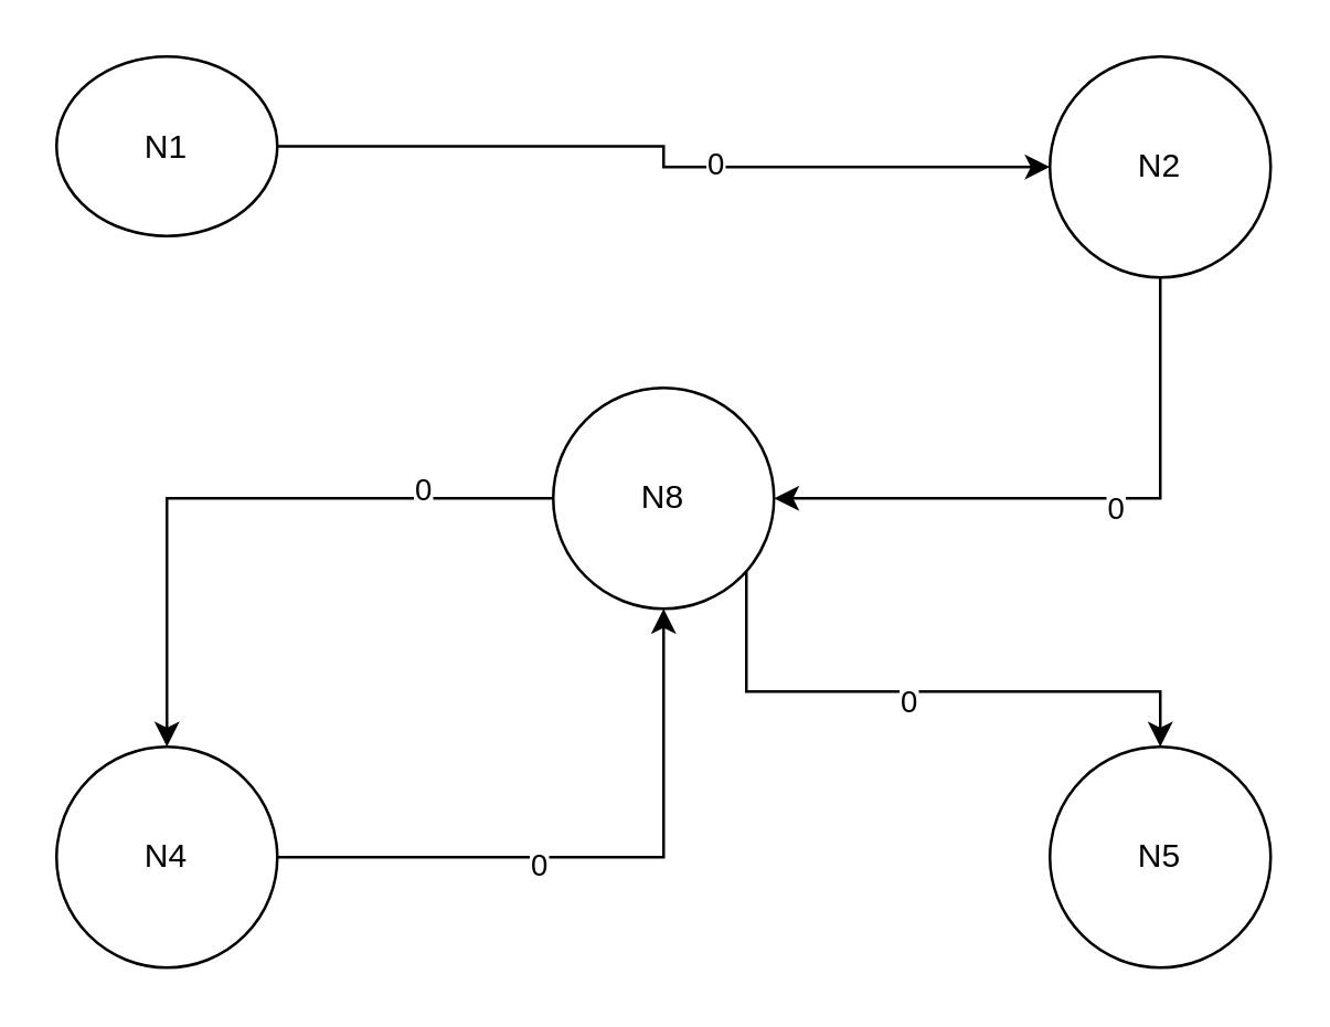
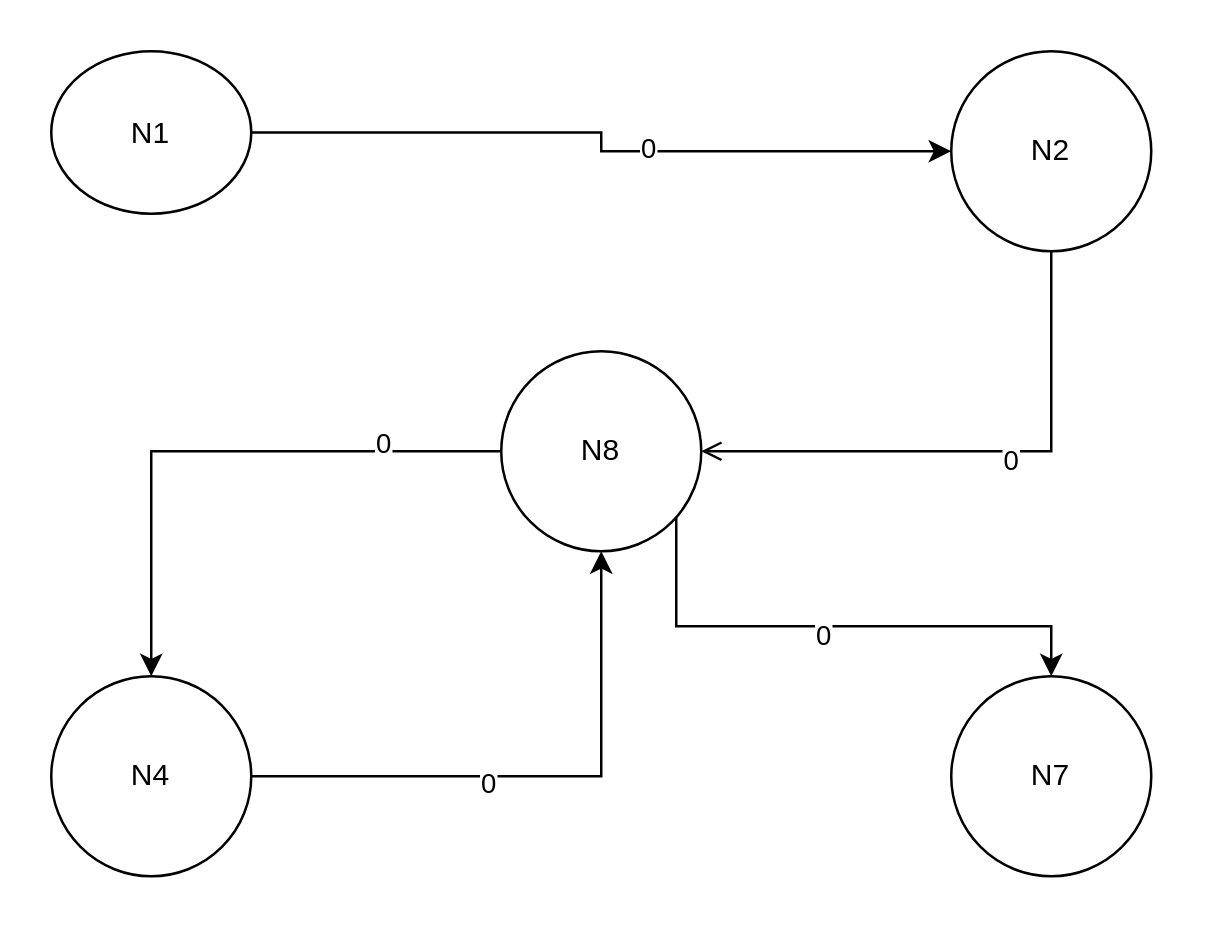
- <mxCell id="14" style="edgeStyle=orthogonalEdgeStyle;rounded=0;orthogonalLoop=1;jettySize=auto;html=1;entryX=1;entryY=0.5;entryDx=0;entryDy=0;" edge="1" parent="1" source="16" target="13"><mxGeometry relative="1" as="geometry"><Array as="points"><mxPoint x="420" y="180" /></Array></mxGeometry></mxCell>
+ <mxCell id="14" style="edgeStyle=orthogonalEdgeStyle;rounded=0;orthogonalLoop=1;jettySize=auto;html=1;entryX=1;entryY=0.5;entryDx=0;entryDy=0;endArrow=open;" edge="1" parent="1" source="16" target="13"><mxGeometry relative="1" as="geometry"><Array as="points"><mxPoint x="420" y="180" /></Array></mxGeometry></mxCell>
- <mxCell id="5" value="N5" style="ellipse;whiteSpace=wrap;html=1;aspect=fixed;" vertex="1" parent="1"><mxGeometry x="380" y="270" width="80" height="80" as="geometry" /></mxCell>
+ <mxCell id="5" value="N7" style="ellipse;whiteSpace=wrap;html=1;aspect=fixed;" vertex="1" parent="1"><mxGeometry x="380" y="270" width="80" height="80" as="geometry" /></mxCell>
